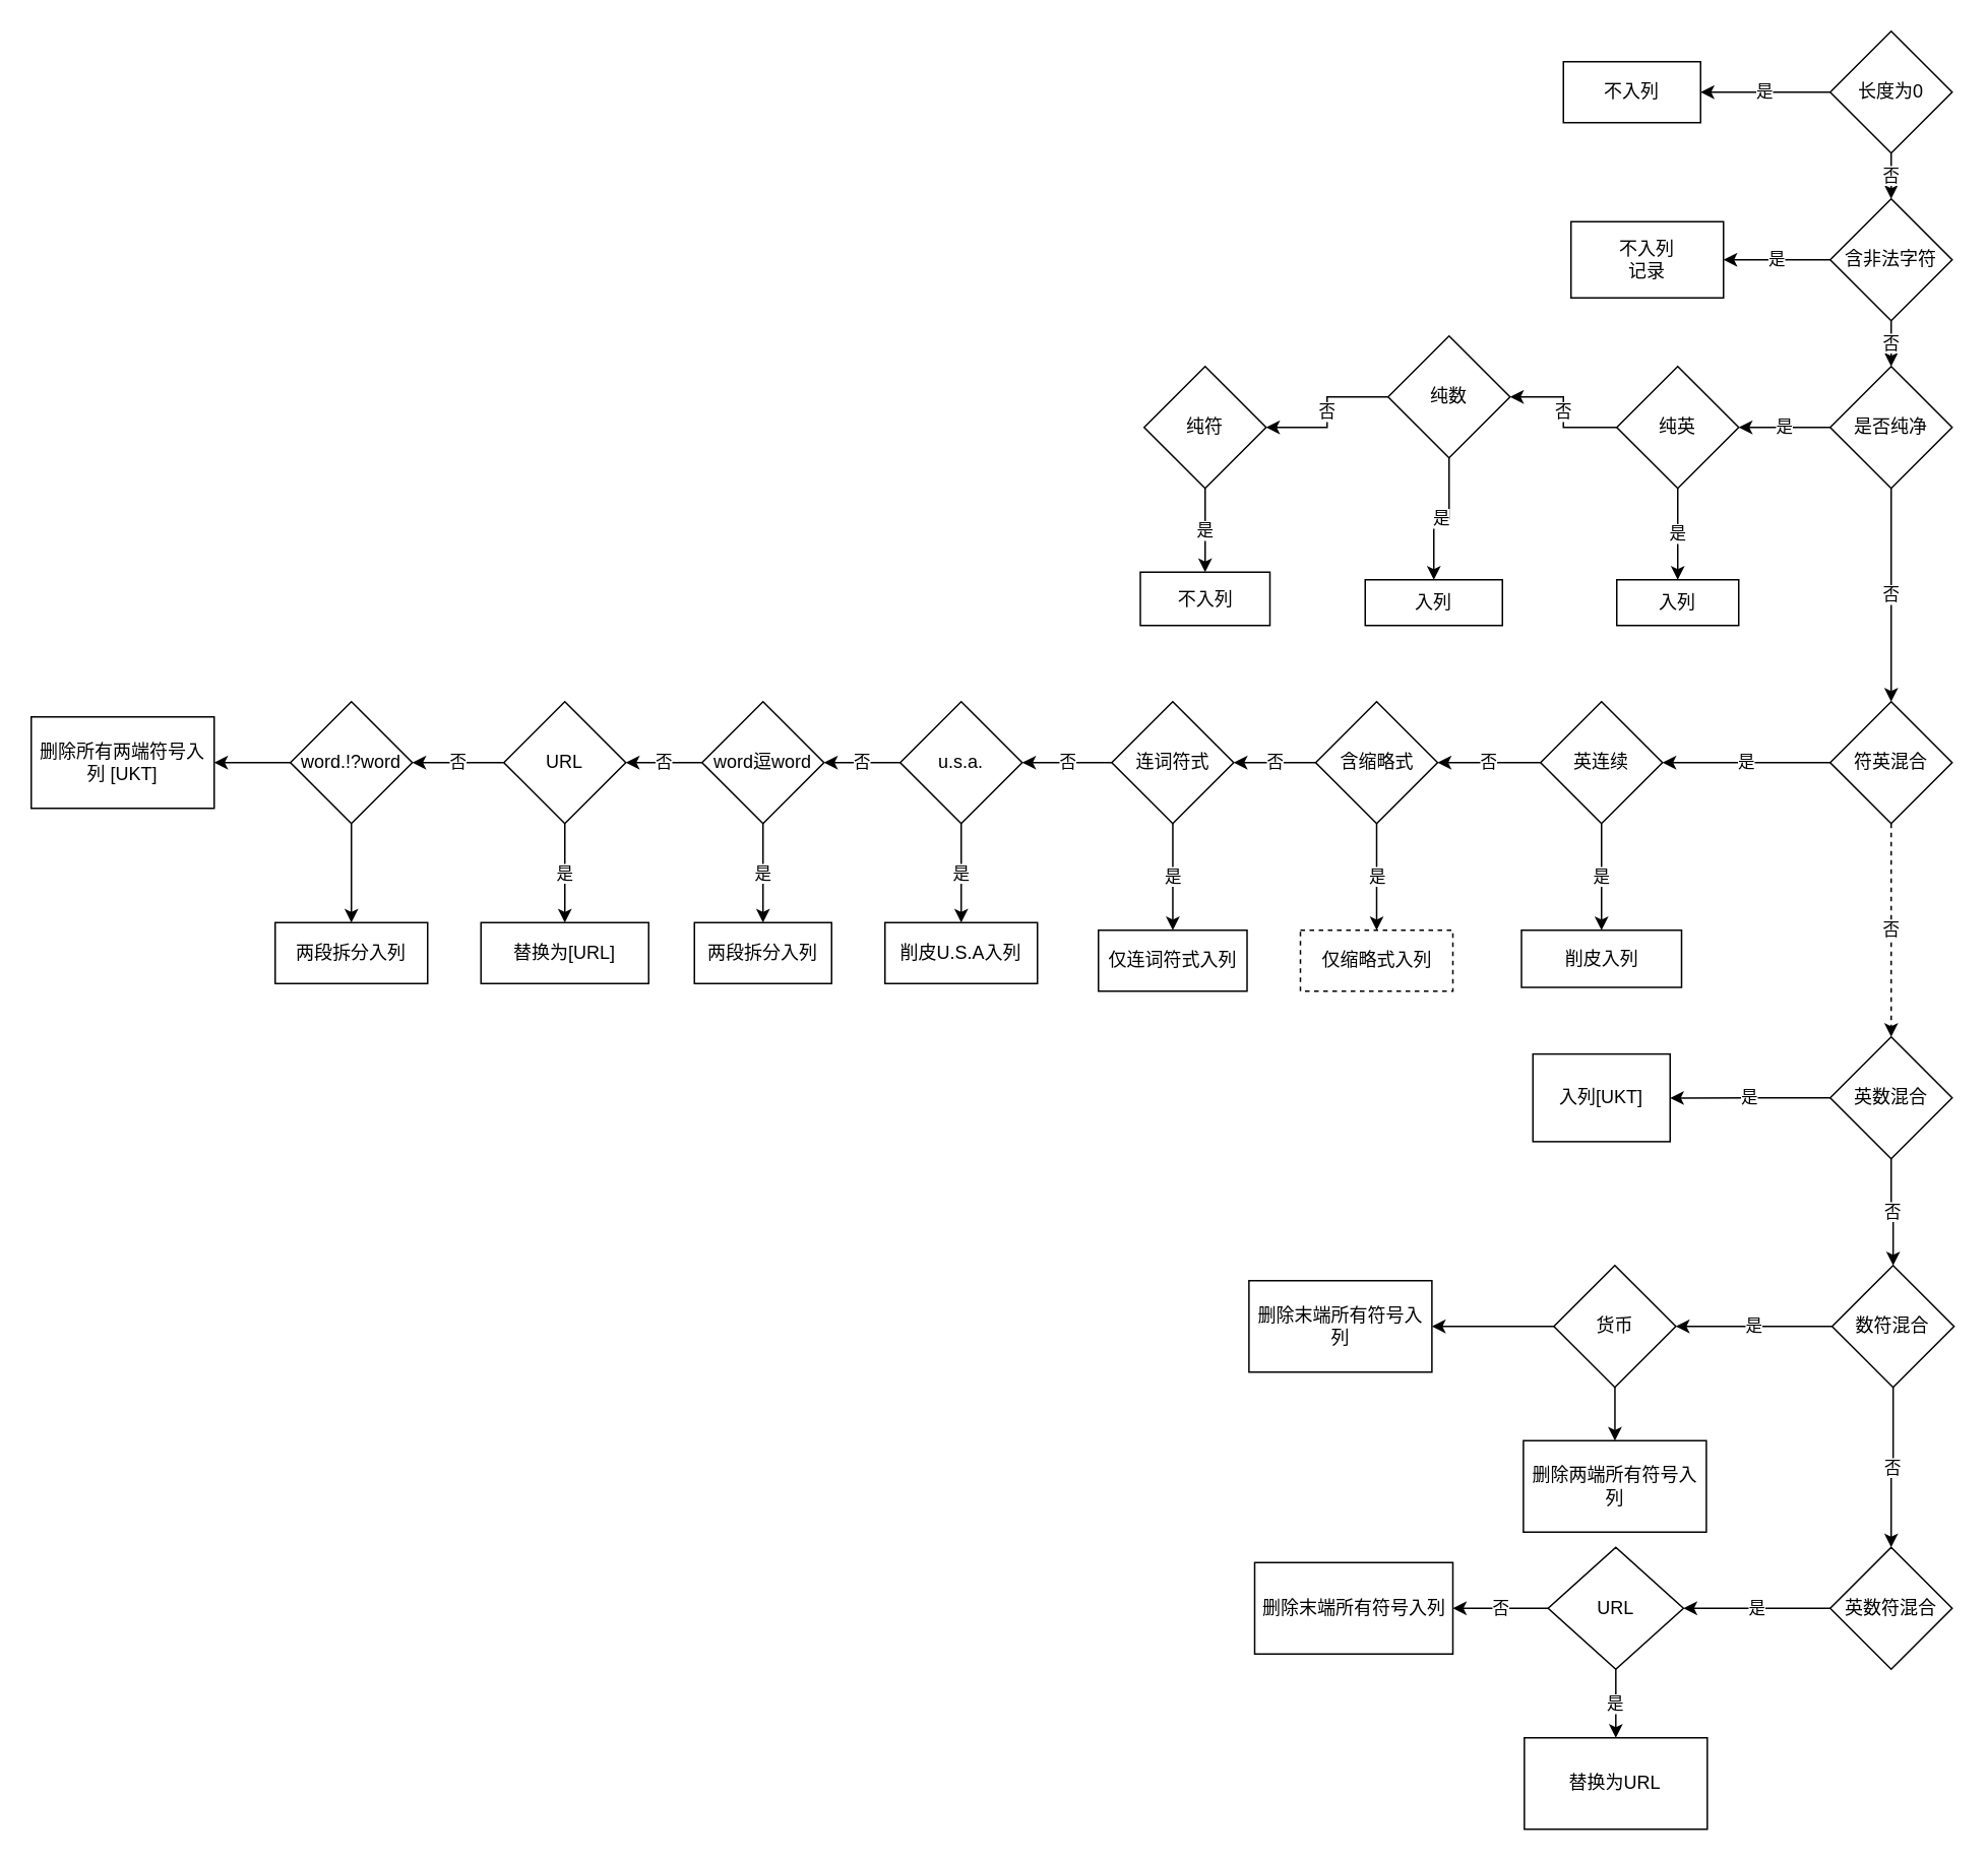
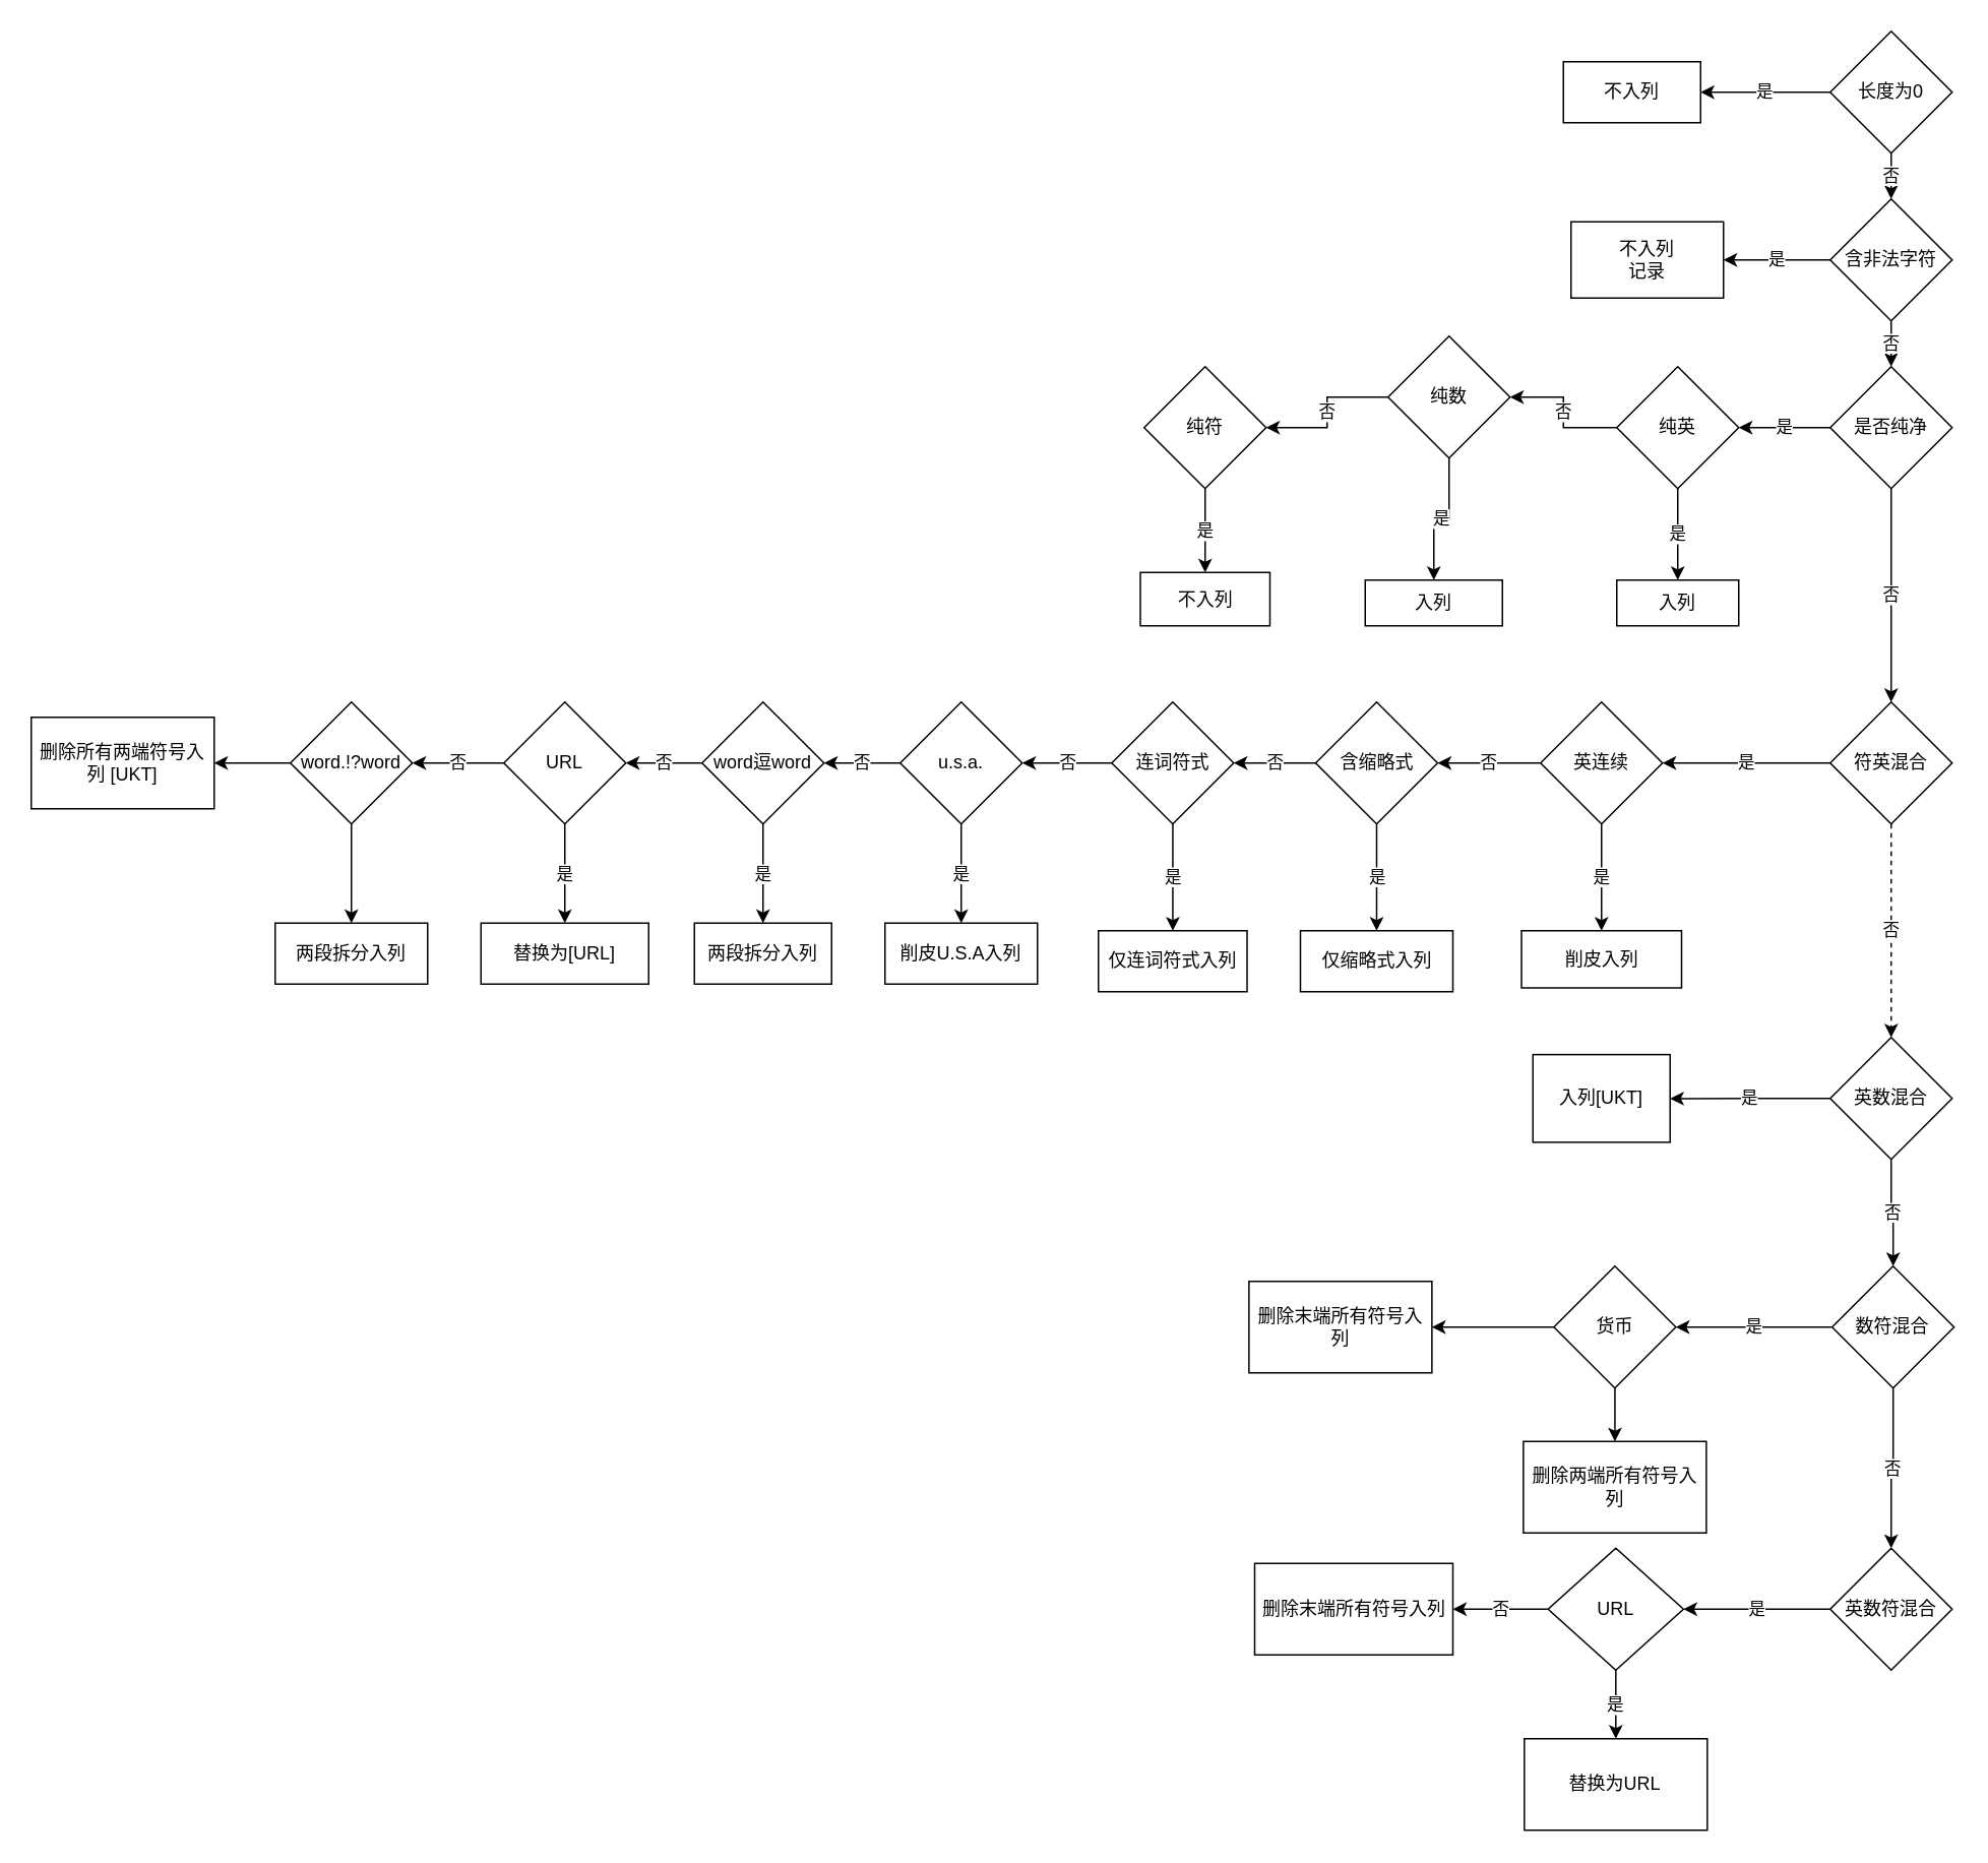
- <mxCell id="40" value="仅缩略式入列" style="whiteSpace=wrap;html=1;dashed=1;" parent="1" vertex="1"><mxGeometry x="852.5" y="610" width="100" height="40" as="geometry" /></mxCell>
+ <mxCell id="40" value="仅缩略式入列" style="whiteSpace=wrap;html=1;" parent="1" vertex="1"><mxGeometry x="852.5" y="610" width="100" height="40" as="geometry" /></mxCell>
